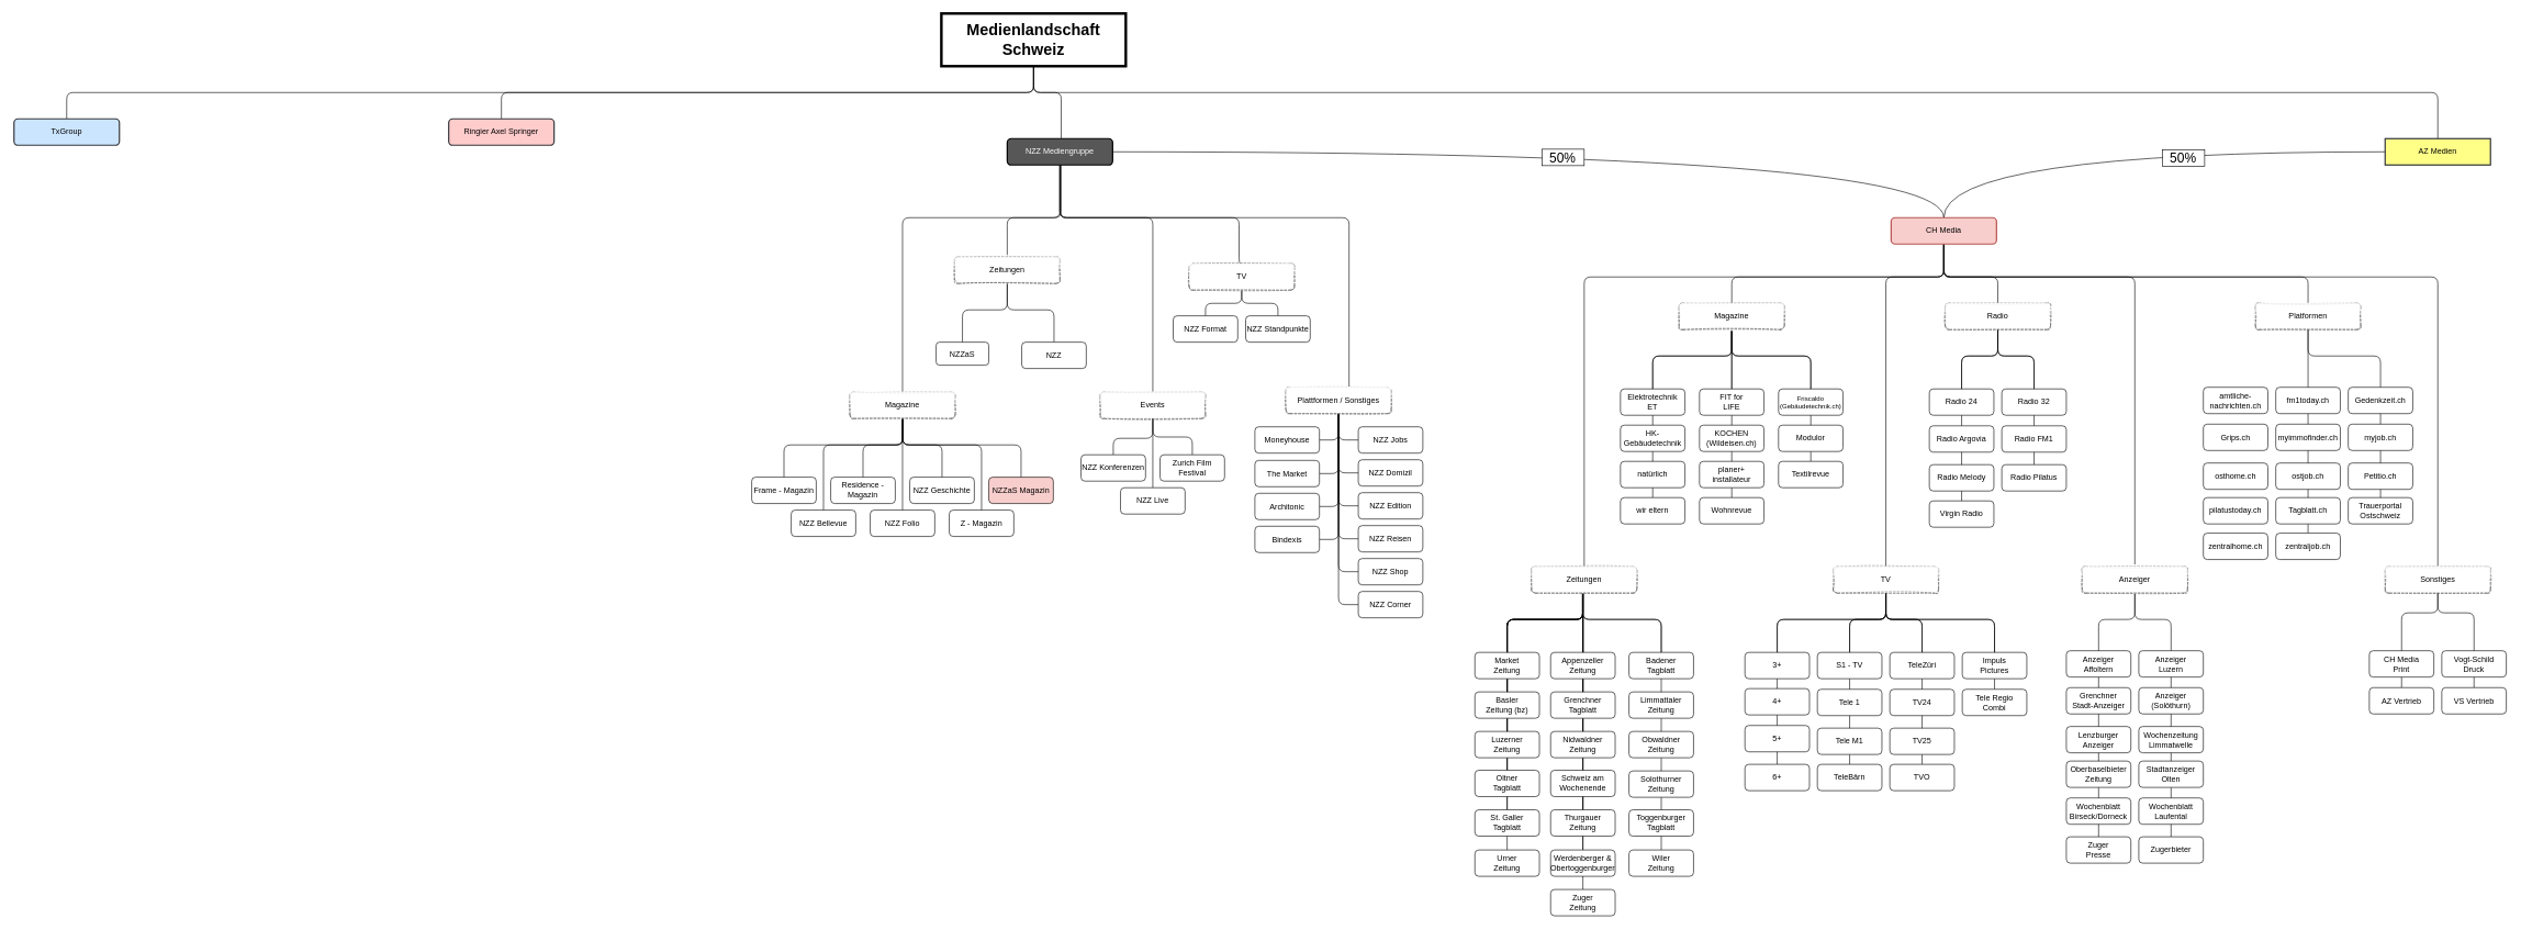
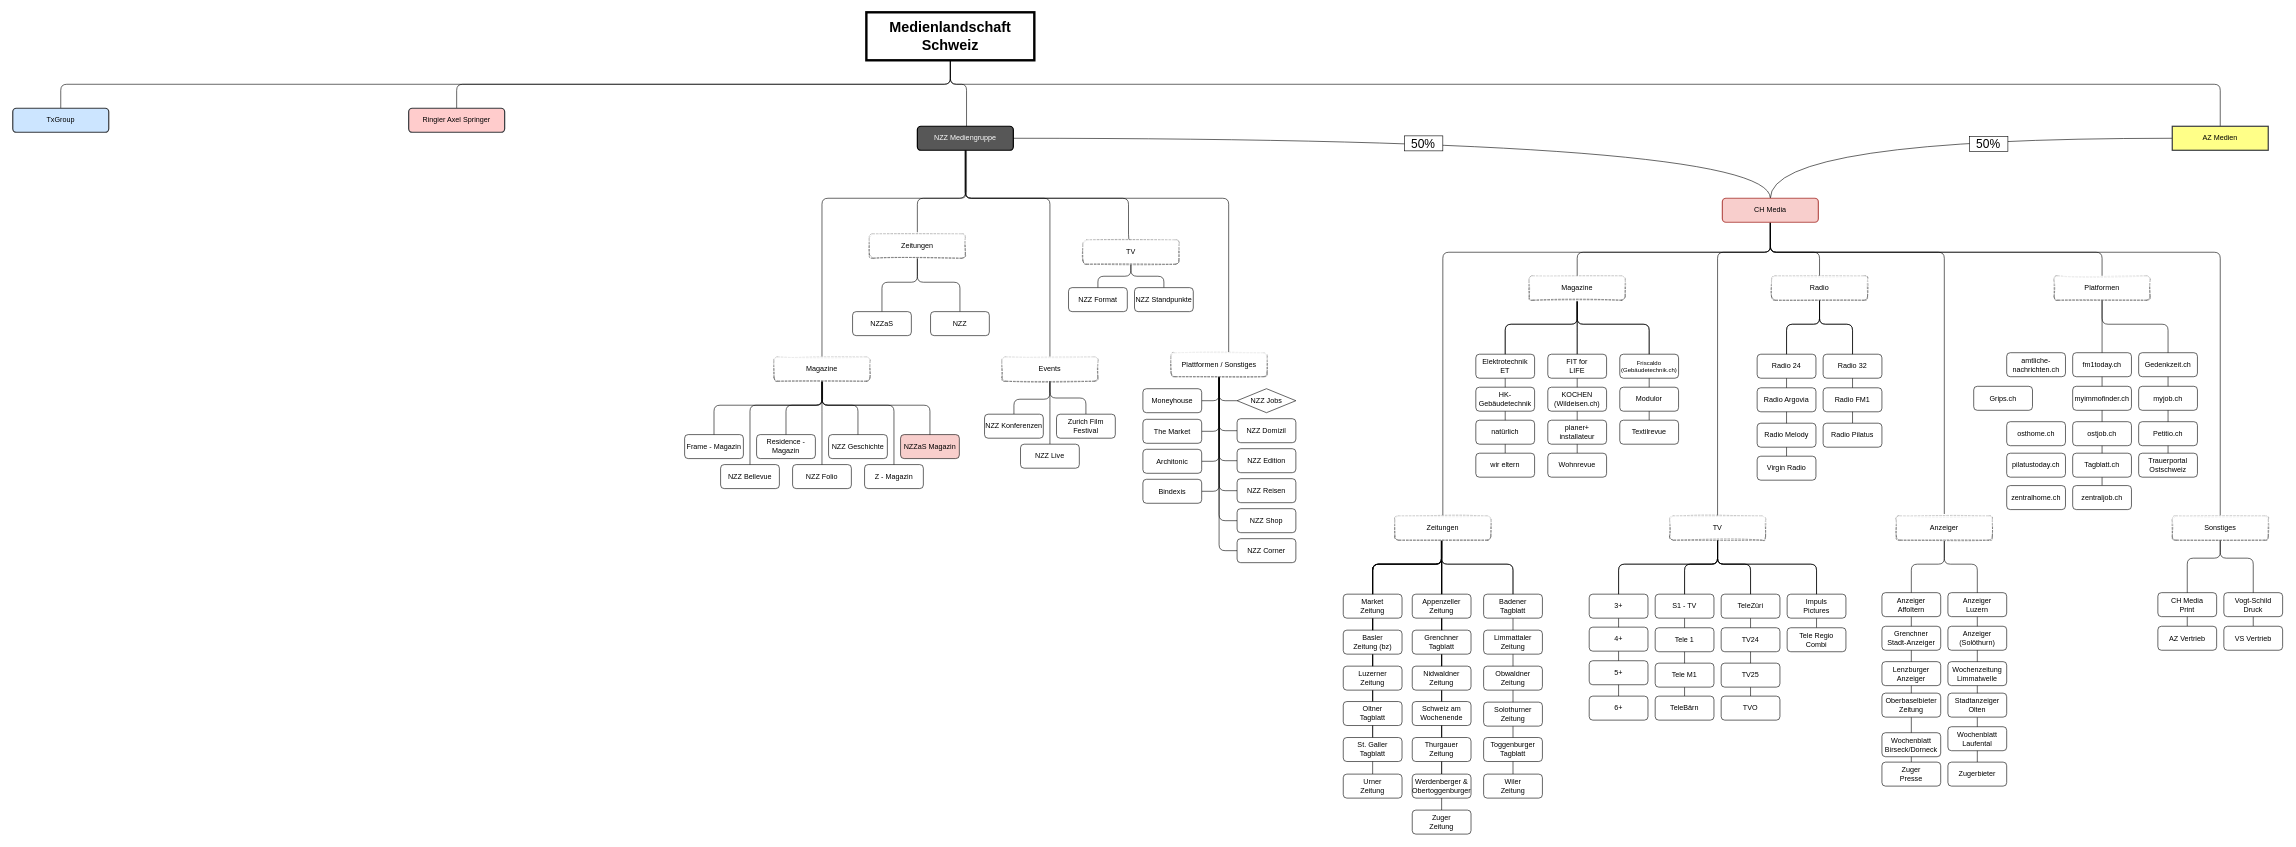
- <mxCell id="6" value="&lt;h1&gt;Medienlandschaft Schweiz&lt;/h1&gt;" style="rounded=0;whiteSpace=wrap;html=1;strokeWidth=4;" parent="1" vertex="1"><mxGeometry x="1428" y="20" width="280" height="80" as="geometry" /></mxCell>
+ <mxCell id="6" value="&lt;h1&gt;Medienlandschaft Schweiz&lt;/h1&gt;" style="rounded=0;whiteSpace=wrap;html=1;strokeWidth=4;" parent="1" vertex="1"><mxGeometry x="1443" y="20" width="280" height="80" as="geometry" /></mxCell>
- <mxCell id="32" value="NZZaS" style="rounded=1;whiteSpace=wrap;html=1;" parent="1" vertex="1"><mxGeometry x="1420" y="519" width="80" height="35" as="geometry" /></mxCell>
+ <mxCell id="32" value="NZZaS" style="rounded=1;whiteSpace=wrap;html=1;" parent="1" vertex="1"><mxGeometry x="1420" y="519" width="98" height="40" as="geometry" /></mxCell>
- <mxCell id="189" value="&lt;div&gt;Grips.ch&lt;/div&gt;" style="rounded=1;whiteSpace=wrap;html=1;" parent="1" vertex="1"><mxGeometry x="3344" y="643.5" width="98" height="40" as="geometry" /></mxCell>
+ <mxCell id="189" value="&lt;div&gt;Grips.ch&lt;/div&gt;" style="rounded=1;whiteSpace=wrap;html=1;" parent="1" vertex="1"><mxGeometry x="3289" y="643.5" width="98" height="40" as="geometry" /></mxCell>
- <mxCell id="57" value="NZZ Jobs" style="rounded=1;whiteSpace=wrap;html=1;" parent="1" vertex="1"><mxGeometry x="2061" y="647.5" width="98" height="40" as="geometry" /></mxCell>
+ <mxCell id="57" value="NZZ Jobs" style="rhombus;whiteSpace=wrap;html=1;" parent="1" vertex="1"><mxGeometry x="2061" y="647.5" width="98" height="40" as="geometry" /></mxCell>
- <mxCell id="179" value="&lt;div&gt;Wochenblatt&lt;/div&gt;&lt;div&gt;Birseck/Dorneck&lt;/div&gt;" style="rounded=1;whiteSpace=wrap;html=1;" parent="1" vertex="1"><mxGeometry x="3136" y="1211" width="98" height="40" as="geometry" /></mxCell>
+ <mxCell id="179" value="&lt;div&gt;Wochenblatt&lt;/div&gt;&lt;div&gt;Birseck/Dorneck&lt;/div&gt;" style="rounded=1;whiteSpace=wrap;html=1;" parent="1" vertex="1"><mxGeometry x="3136" y="1221" width="98" height="40" as="geometry" /></mxCell>
